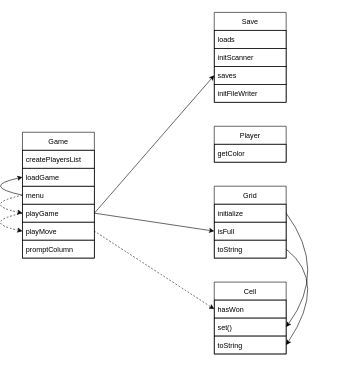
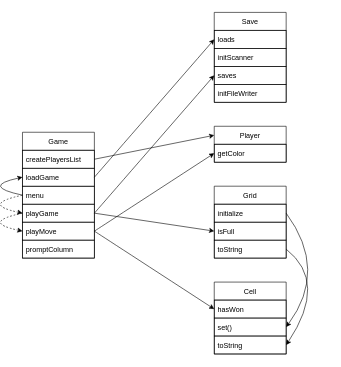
+ <mxCell id="29" style="edgeStyle=none;curved=1;html=1;exitX=1;exitY=0.5;exitDx=0;exitDy=0;entryX=0;entryY=0.5;entryDx=0;entryDy=0;strokeColor=#000000;fontColor=#000000;" parent="1" source="5" target="23" edge="1"><mxGeometry relative="1" as="geometry" /></mxCell>
+ <mxCell id="27" style="edgeStyle=none;html=1;exitX=1;exitY=0.5;exitDx=0;exitDy=0;entryX=0;entryY=0.25;entryDx=0;entryDy=0;strokeColor=#000000;fontColor=#000000;" parent="1" source="4" target="20" edge="1"><mxGeometry relative="1" as="geometry" /></mxCell>
+ <mxCell id="31" style="edgeStyle=none;curved=1;html=1;exitX=1;exitY=0.5;exitDx=0;exitDy=0;entryX=0;entryY=0.75;entryDx=0;entryDy=0;strokeColor=#000000;fontColor=#000000;" parent="1" source="10" target="20" edge="1"><mxGeometry relative="1" as="geometry" /></mxCell>
- <mxCell id="32" style="edgeStyle=none;curved=1;html=1;exitX=1;exitY=0.5;exitDx=0;exitDy=0;entryX=0;entryY=0.5;entryDx=0;entryDy=0;strokeColor=#000000;fontColor=#000000;dashed=1;" parent="1" source="10" target="17" edge="1"><mxGeometry relative="1" as="geometry" /></mxCell>
+ <mxCell id="32" style="edgeStyle=none;curved=1;html=1;exitX=1;exitY=0.5;exitDx=0;exitDy=0;entryX=0;entryY=0.5;entryDx=0;entryDy=0;strokeColor=#000000;fontColor=#000000;" parent="1" source="10" target="17" edge="1"><mxGeometry relative="1" as="geometry" /></mxCell>
